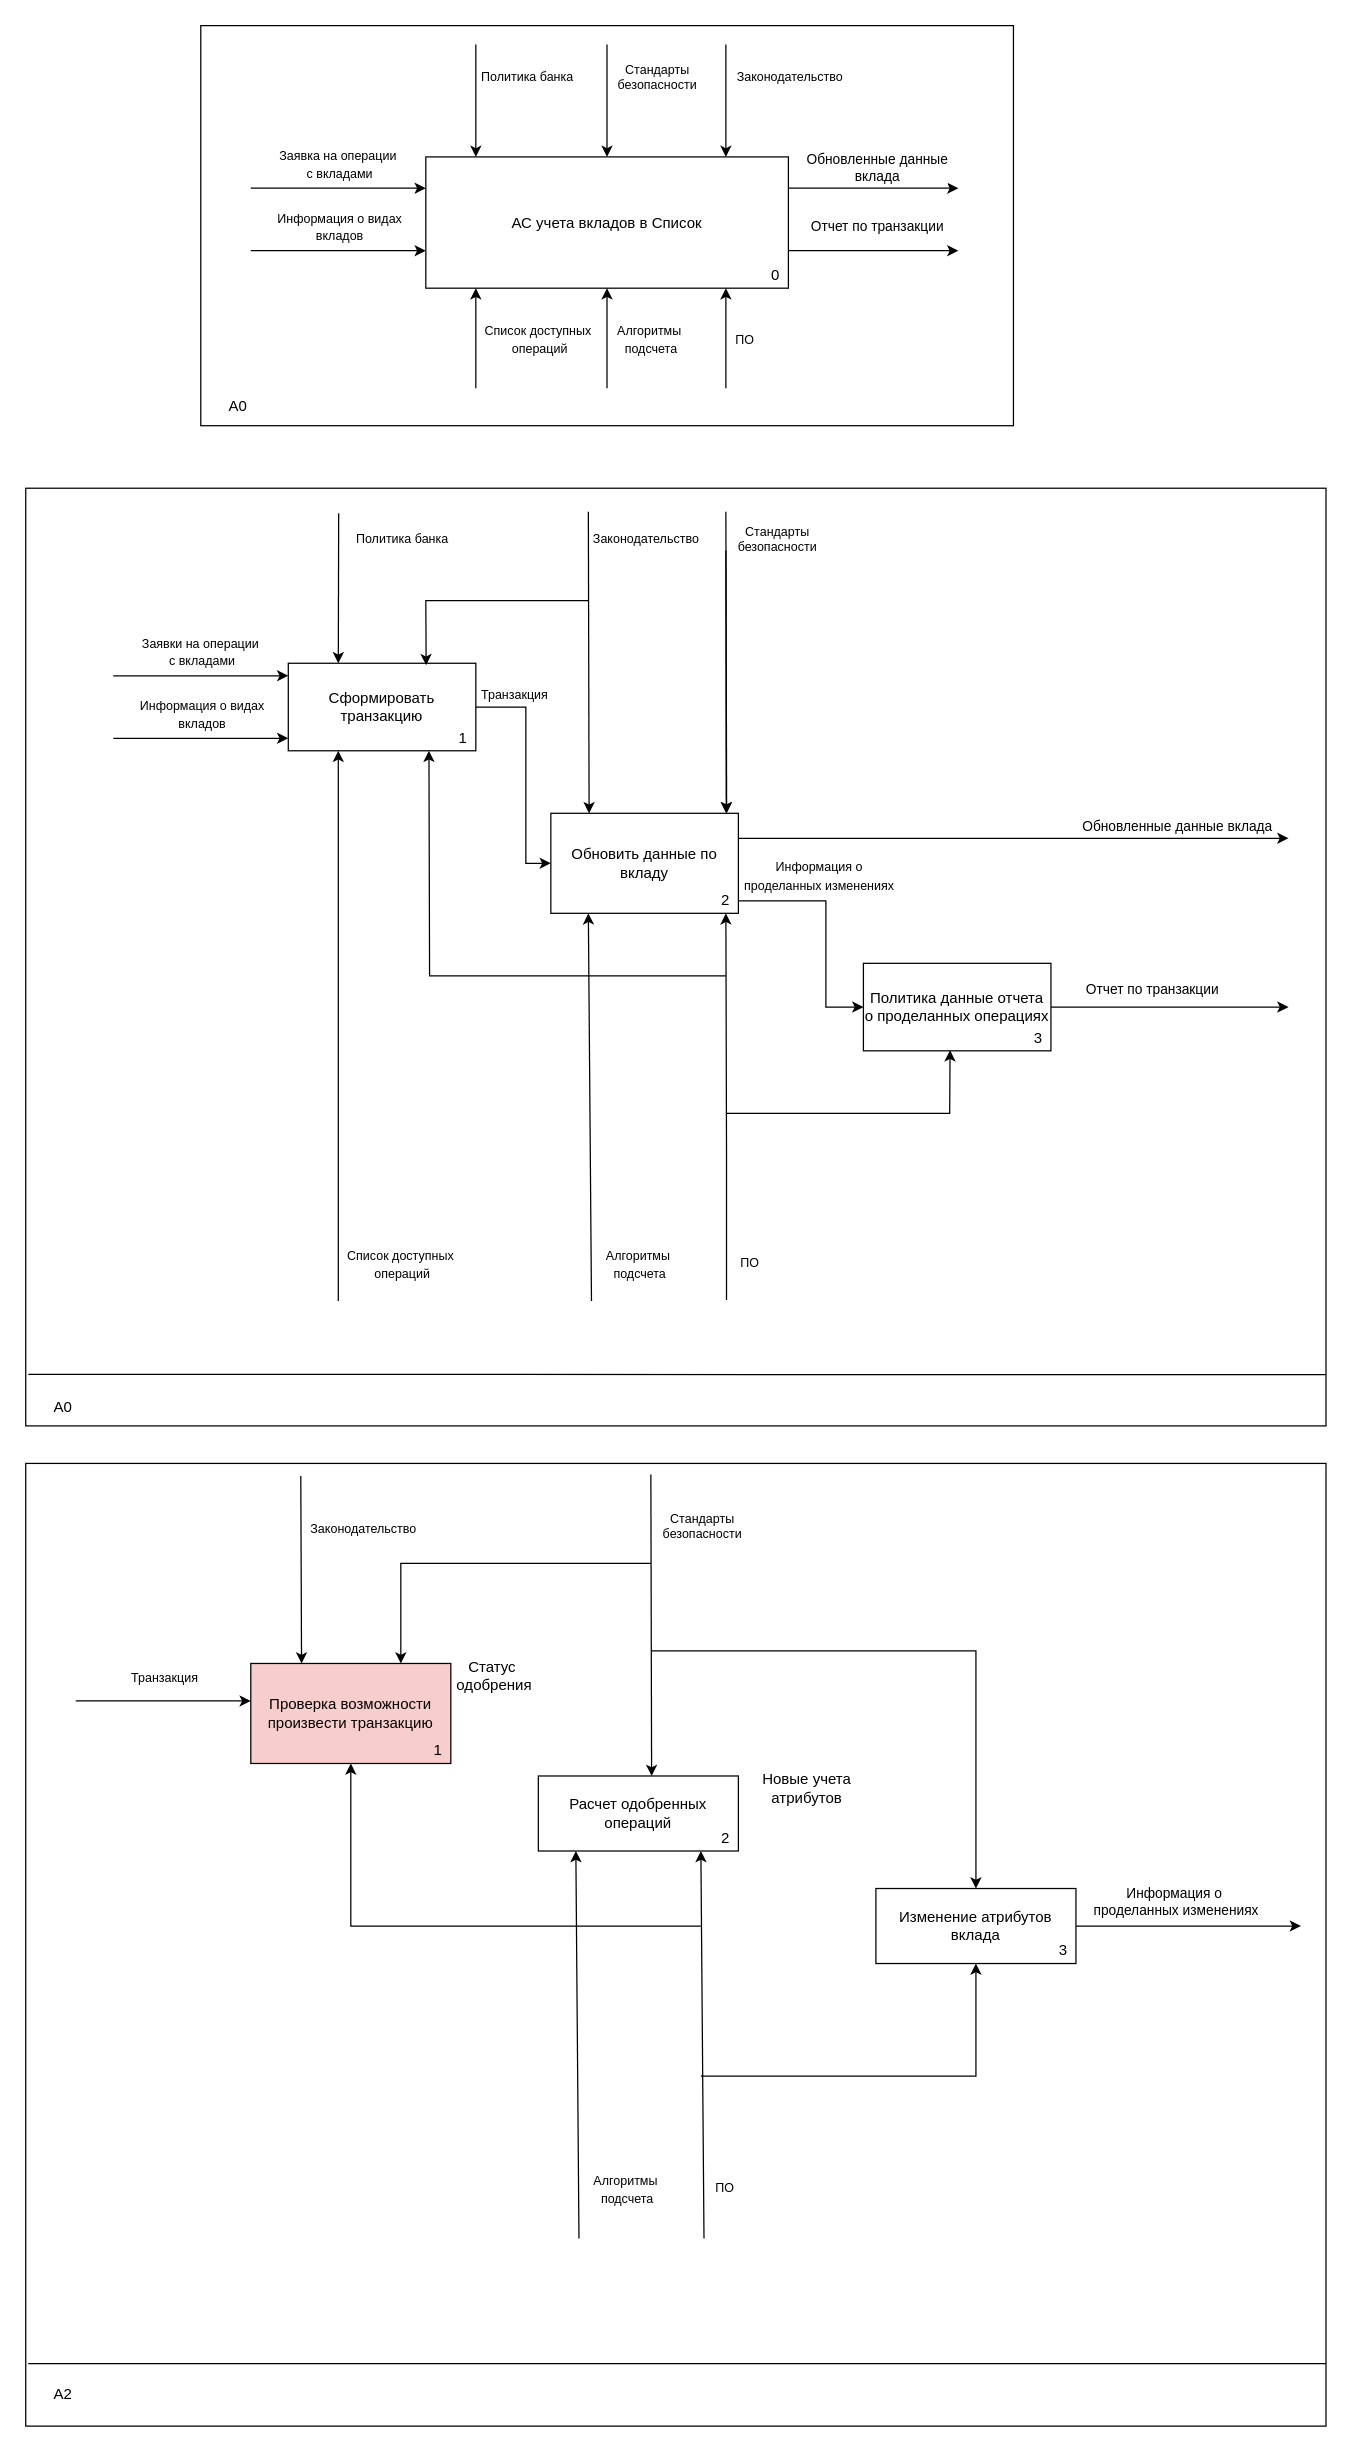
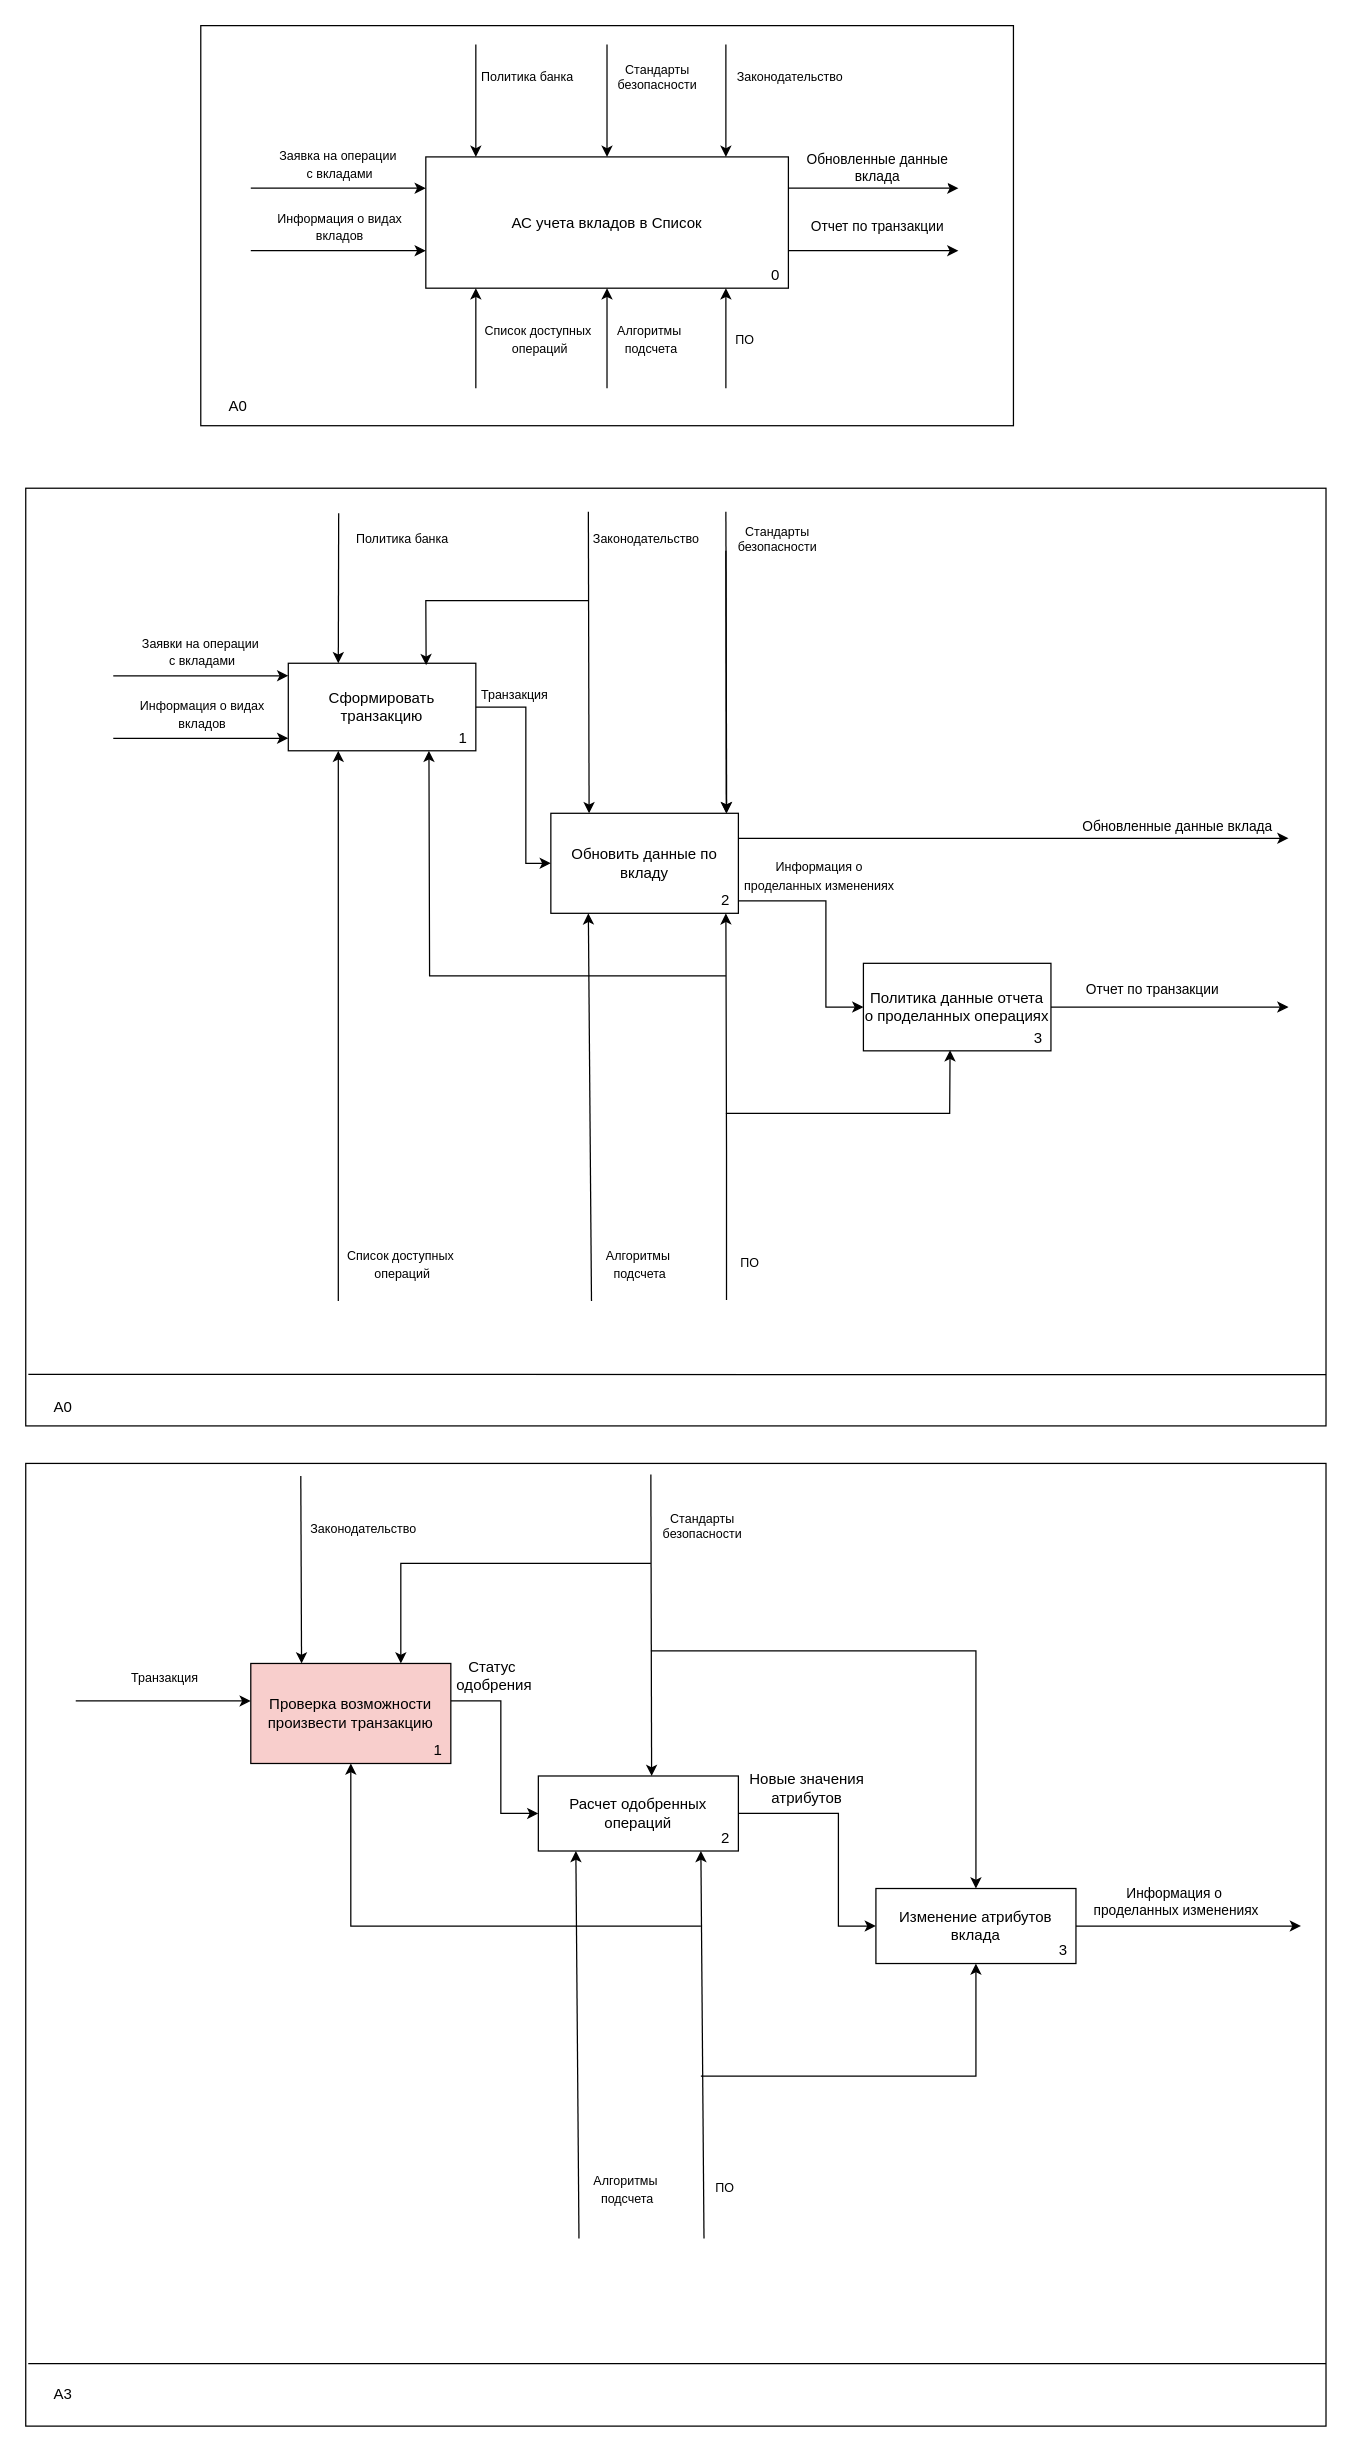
+ <mxCell id="68" style="edgeStyle=orthogonalEdgeStyle;rounded=0;orthogonalLoop=1;jettySize=auto;html=1;entryX=0;entryY=0.5;entryDx=0;entryDy=0;" edge="1" parent="1" source="69" target="71"><mxGeometry relative="1" as="geometry"><Array as="points"><mxPoint x="400" y="1360" /><mxPoint x="400" y="1450" /></Array></mxGeometry></mxCell>
- <mxCell id="76" value="Новые учета атрибутов" style="text;html=1;align=center;verticalAlign=middle;whiteSpace=wrap;rounded=0;" vertex="1" parent="1"><mxGeometry x="580" y="1420" width="130" height="20" as="geometry" /></mxCell>
+ <mxCell id="76" value="Новые значения атрибутов" style="text;html=1;align=center;verticalAlign=middle;whiteSpace=wrap;rounded=0;" vertex="1" parent="1"><mxGeometry x="580" y="1420" width="130" height="20" as="geometry" /></mxCell>
+ <mxCell id="70" style="edgeStyle=orthogonalEdgeStyle;rounded=0;orthogonalLoop=1;jettySize=auto;html=1;entryX=0;entryY=0.5;entryDx=0;entryDy=0;" edge="1" parent="1" source="71" target="75"><mxGeometry relative="1" as="geometry"><Array as="points"><mxPoint x="670" y="1450" /><mxPoint x="670" y="1540" /></Array></mxGeometry></mxCell>
- <mxCell id="64" value="А2" style="text;html=1;align=center;verticalAlign=middle;whiteSpace=wrap;rounded=0;" vertex="1" parent="1"><mxGeometry x="20" y="1900" width="60" height="30" as="geometry" /></mxCell>
+ <mxCell id="64" value="А3" style="text;html=1;align=center;verticalAlign=middle;whiteSpace=wrap;rounded=0;" vertex="1" parent="1"><mxGeometry x="20" y="1900" width="60" height="30" as="geometry" /></mxCell>
